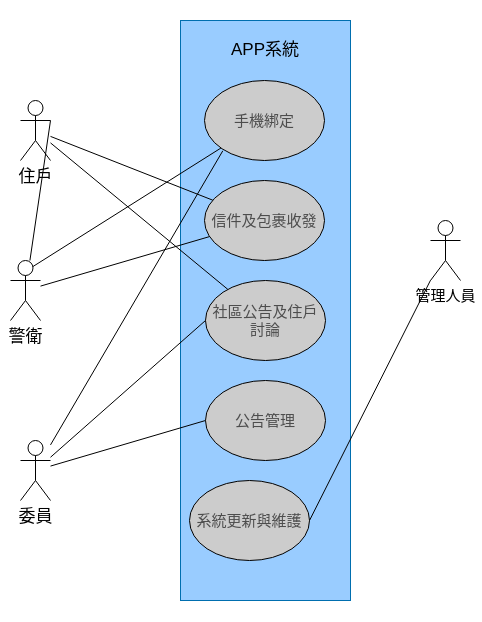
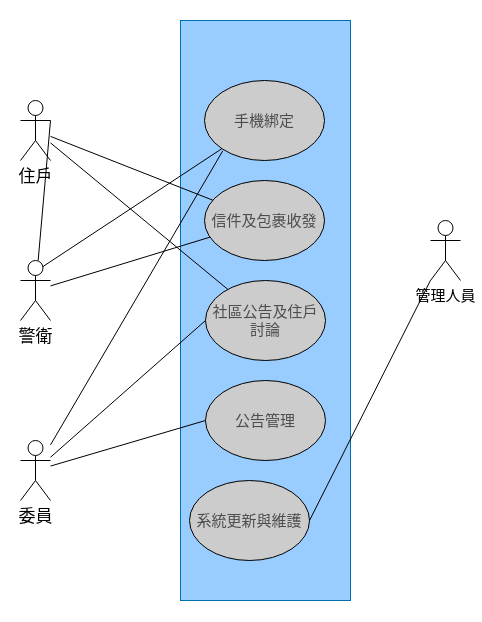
- <mxCell id="6" value="APP系統" style="text;html=1;strokeColor=none;fillColor=none;align=center;verticalAlign=middle;whiteSpace=wrap;rounded=0;fontSize=17;" vertex="1" parent="1"><mxGeometry x="200" y="30" width="130" height="40" as="geometry" /></mxCell>
- <mxCell id="4" value="&lt;font style=&quot;font-size: 17px;&quot;&gt;警衛&lt;/font&gt;" style="shape=umlActor;verticalLabelPosition=bottom;verticalAlign=top;html=1;outlineConnect=0;" vertex="1" parent="1"><mxGeometry x="10" y="260" width="30" height="60" as="geometry" /></mxCell>
+ <mxCell id="4" value="&lt;font style=&quot;font-size: 17px;&quot;&gt;警衛&lt;/font&gt;" style="shape=umlActor;verticalLabelPosition=bottom;verticalAlign=top;html=1;outlineConnect=0;" vertex="1" parent="1"><mxGeometry x="20" y="260" width="30" height="60" as="geometry" /></mxCell>
